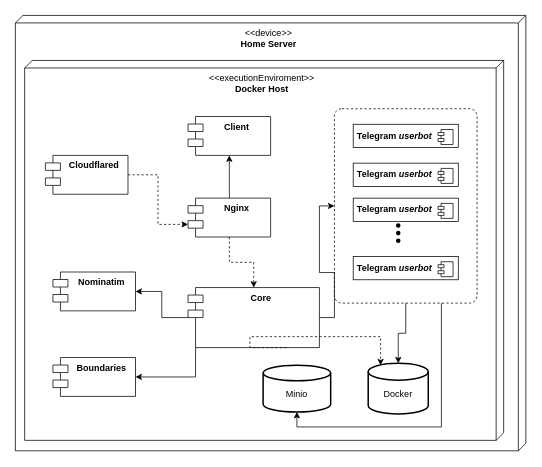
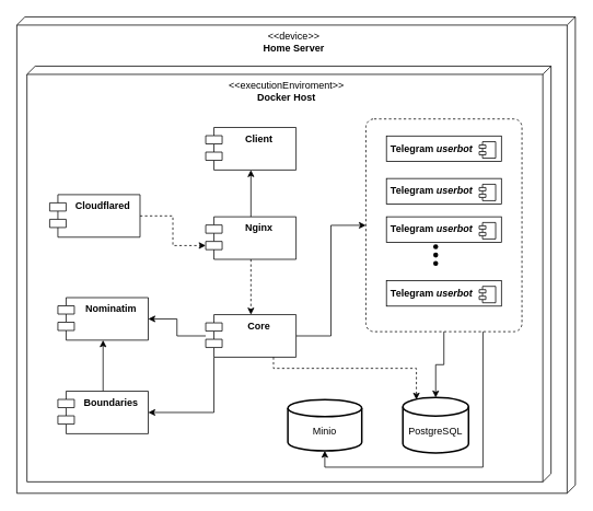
- <mxCell id="23" value="&lt;div&gt;&lt;b style=&quot;background-color: initial;&quot;&gt;Cloudflared&lt;/b&gt;&lt;br&gt;&lt;/div&gt;" style="shape=module;align=left;spacingLeft=20;align=center;verticalAlign=top;whiteSpace=wrap;html=1;" vertex="1" parent="2"><mxGeometry x="40" y="186.429" width="110" height="51.786" as="geometry" /></mxCell>
+ <mxCell id="23" value="&lt;div&gt;&lt;b style=&quot;background-color: initial;&quot;&gt;Cloudflared&lt;/b&gt;&lt;br&gt;&lt;/div&gt;" style="shape=module;align=left;spacingLeft=20;align=center;verticalAlign=top;whiteSpace=wrap;html=1;" vertex="1" parent="2"><mxGeometry x="40" y="216.429" width="110" height="51.786" as="geometry" /></mxCell>
- <mxCell id="18" value="&lt;div&gt;&lt;b style=&quot;background-color: initial;&quot;&gt;Core&lt;/b&gt;&lt;br&gt;&lt;/div&gt;" style="shape=module;align=left;spacingLeft=20;align=center;verticalAlign=top;whiteSpace=wrap;html=1;" vertex="1" parent="2"><mxGeometry x="230" y="362.5" width="175" height="80" as="geometry" /></mxCell>
+ <mxCell id="18" value="&lt;div&gt;&lt;b style=&quot;background-color: initial;&quot;&gt;Core&lt;/b&gt;&lt;br&gt;&lt;/div&gt;" style="shape=module;align=left;spacingLeft=20;align=center;verticalAlign=top;whiteSpace=wrap;html=1;" vertex="1" parent="2"><mxGeometry x="230" y="362.5" width="110" height="51.786" as="geometry" /></mxCell>
+ <mxCell id="25" value="" style="edgeStyle=orthogonalEdgeStyle;rounded=0;orthogonalLoop=1;jettySize=auto;html=1;" edge="1" parent="2" source="26" target="24"><mxGeometry relative="1" as="geometry" /></mxCell>
- <mxCell id="28" value="&lt;div style=&quot;&quot;&gt;&lt;font style=&quot;font-size: 12px;&quot;&gt;&lt;br&gt;&lt;/font&gt;&lt;/div&gt;&lt;font style=&quot;font-size: 12px;&quot;&gt;Docker&lt;/font&gt;" style="strokeWidth=2;html=1;shape=mxgraph.flowchart.database;whiteSpace=wrap;" vertex="1" parent="2"><mxGeometry x="470" y="463.482" width="80" height="67.321" as="geometry" /></mxCell>
+ <mxCell id="28" value="&lt;div style=&quot;&quot;&gt;&lt;font style=&quot;font-size: 12px;&quot;&gt;&lt;br&gt;&lt;/font&gt;&lt;/div&gt;&lt;font style=&quot;font-size: 12px;&quot;&gt;PostgreSQL&lt;/font&gt;" style="strokeWidth=2;html=1;shape=mxgraph.flowchart.database;whiteSpace=wrap;" vertex="1" parent="2"><mxGeometry x="470" y="463.482" width="80" height="67.321" as="geometry" /></mxCell>
